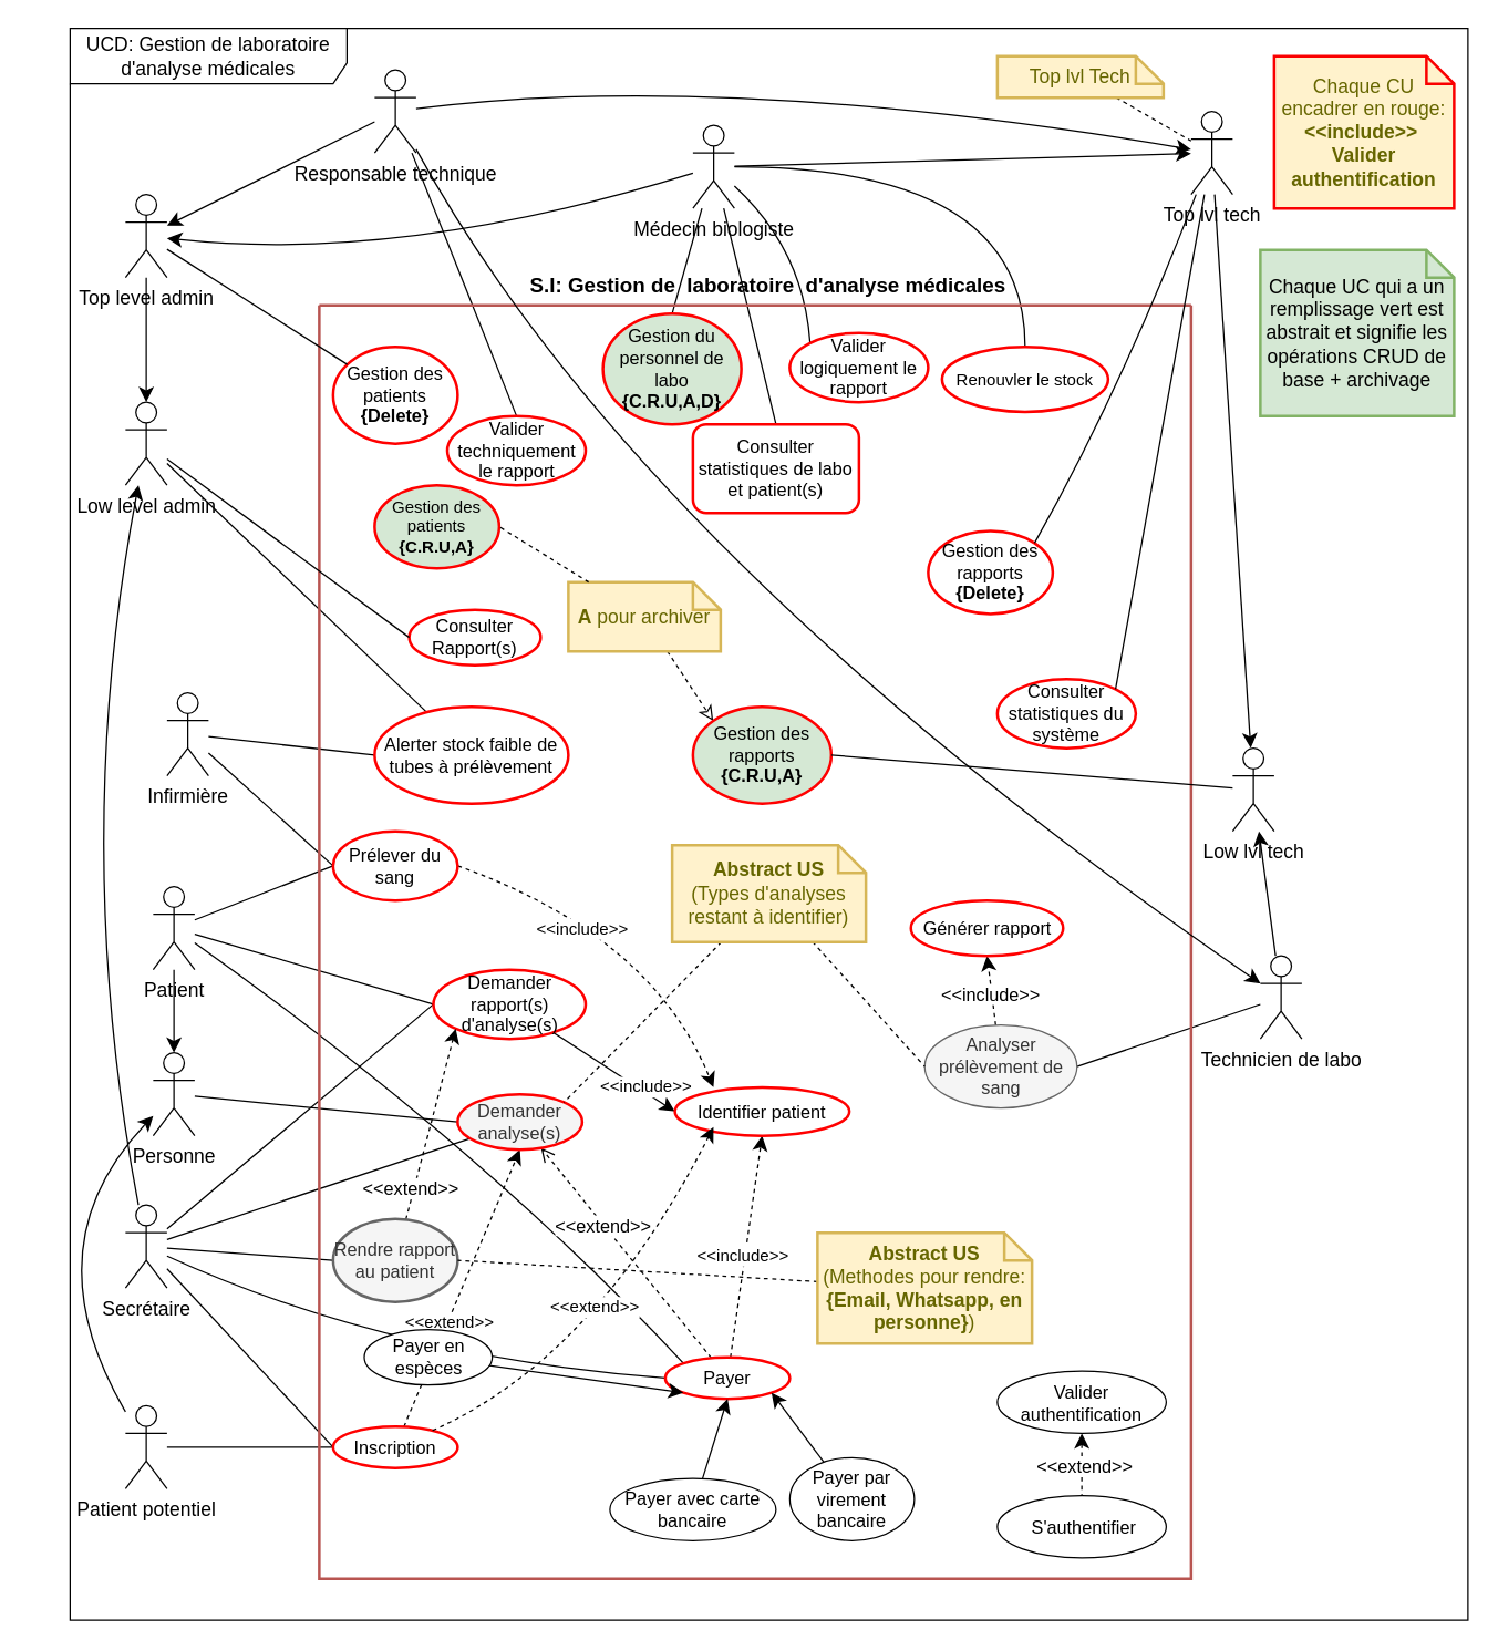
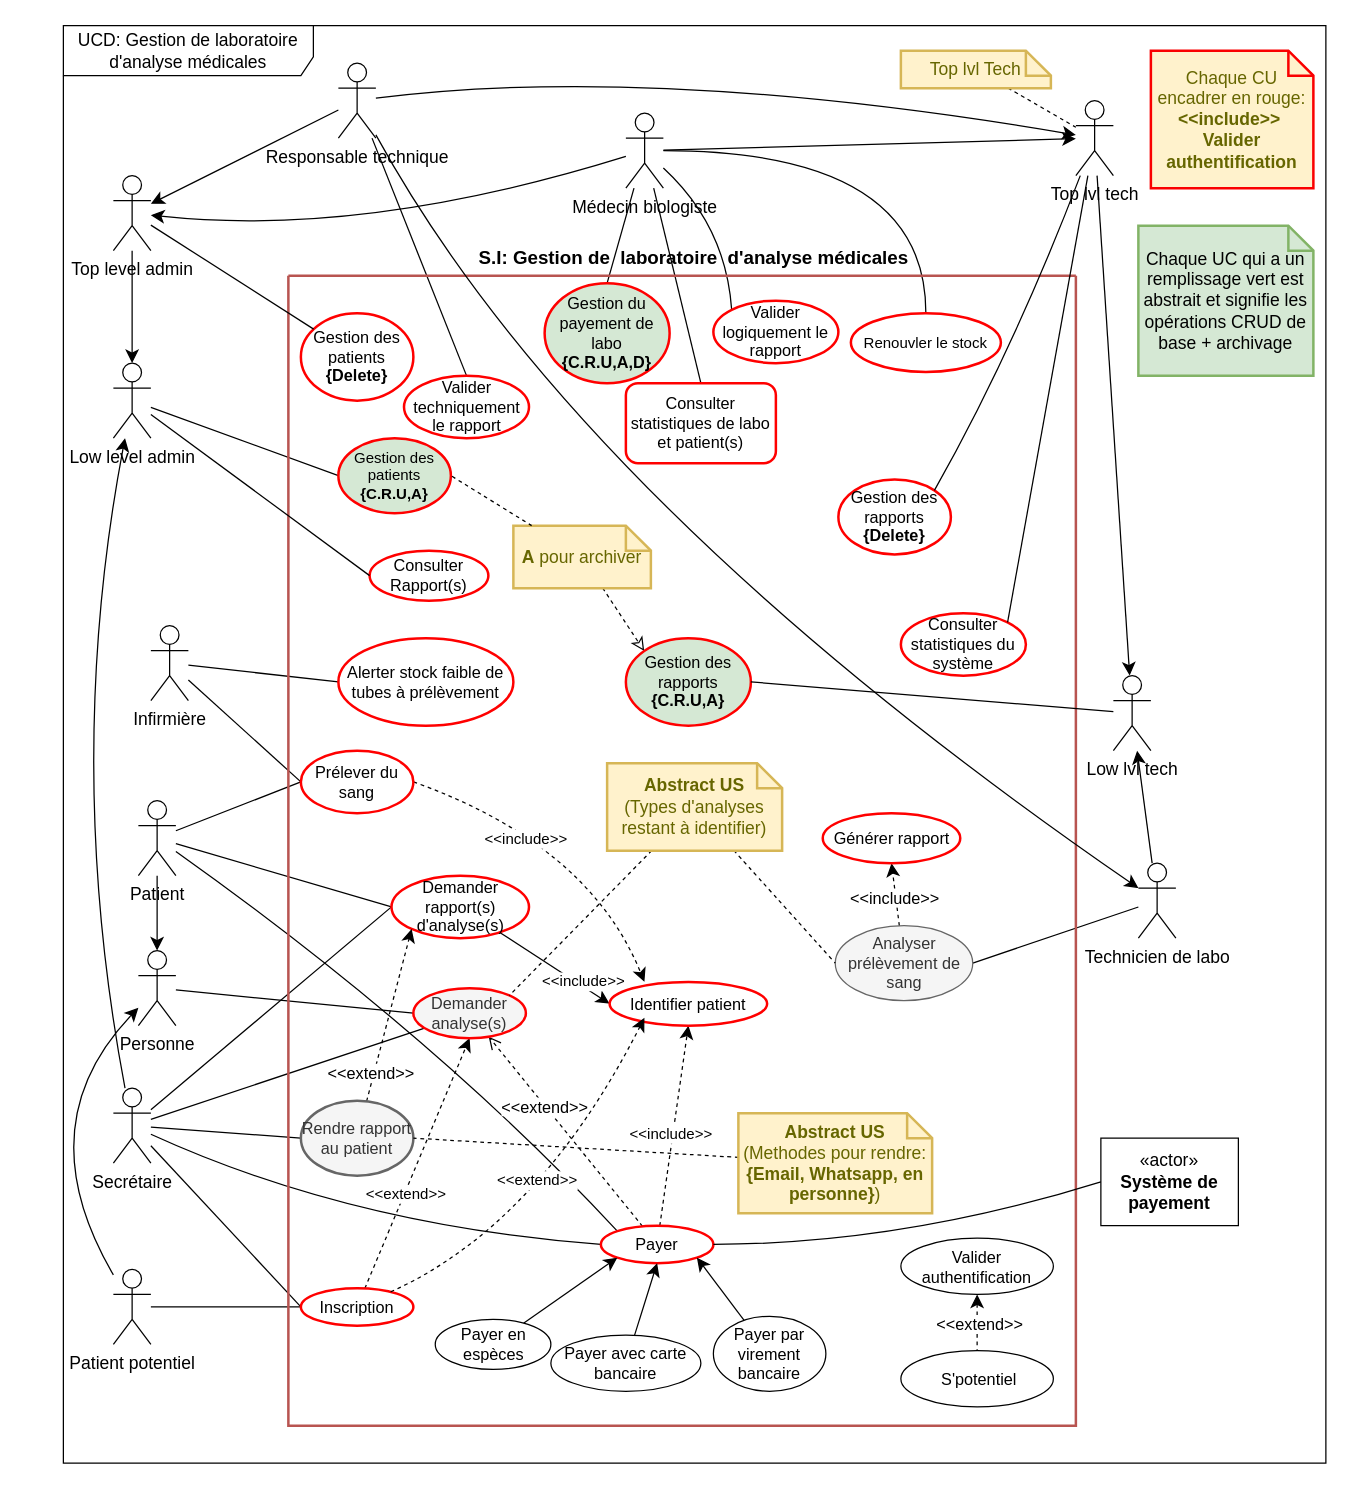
- <mxCell id="59" value="&lt;font style=&quot;font-size: 13px;&quot;&gt;Gestion du personnel de labo&lt;br&gt;&lt;b&gt;{C.R.U,A,D}&lt;/b&gt;&lt;/font&gt;" style="ellipse;whiteSpace=wrap;html=1;fillStyle=auto;fillColor=#d5e8d4;strokeColor=#ff0000;strokeWidth=2;" parent="38" vertex="1"><mxGeometry x="205" y="6" width="100" height="80" as="geometry" /></mxCell>
+ <mxCell id="59" value="&lt;font style=&quot;font-size: 13px;&quot;&gt;Gestion du payement de labo&lt;br&gt;&lt;b&gt;{C.R.U,A,D}&lt;/b&gt;&lt;/font&gt;" style="ellipse;whiteSpace=wrap;html=1;fillStyle=auto;fillColor=#d5e8d4;strokeColor=#ff0000;strokeWidth=2;" parent="38" vertex="1"><mxGeometry x="205" y="6" width="100" height="80" as="geometry" /></mxCell>
- <mxCell id="17" style="edgeStyle=none;curved=1;rounded=0;orthogonalLoop=1;jettySize=auto;html=1;fontSize=12;startSize=8;endSize=8;endArrow=none;endFill=0;" parent="1" source="97" target="67" edge="1"><mxGeometry relative="1" as="geometry" /></mxCell>
+ <mxCell id="17" style="edgeStyle=none;curved=1;rounded=0;orthogonalLoop=1;jettySize=auto;html=1;entryX=0;entryY=0.5;entryDx=0;entryDy=0;fontSize=12;startSize=8;endSize=8;endArrow=none;endFill=0;" parent="1" source="97" target="54" edge="1"><mxGeometry relative="1" as="geometry" /></mxCell>
+ <mxCell id="37" value="&lt;div&gt;&lt;font style=&quot;font-size: 14px;&quot;&gt;«actor»&lt;b style=&quot;&quot;&gt;&lt;br&gt;&lt;/b&gt;&lt;/font&gt;&lt;/div&gt;&lt;div&gt;&lt;b&gt;&lt;font style=&quot;font-size: 14px;&quot;&gt;Système de payement&lt;/font&gt;&lt;/b&gt;&lt;/div&gt;" style="html=1;whiteSpace=wrap;" parent="1" vertex="1"><mxGeometry x="880" y="910" width="110" height="70" as="geometry" /></mxCell>
- <mxCell id="48" value="&lt;font style=&quot;font-size: 13px;&quot;&gt;Payer en espèces&lt;/font&gt;" style="ellipse;whiteSpace=wrap;html=1;" parent="38" vertex="1"><mxGeometry x="32.5" y="740" width="92.5" height="40" as="geometry" /></mxCell>
+ <mxCell id="48" value="&lt;font style=&quot;font-size: 13px;&quot;&gt;Payer en espèces&lt;/font&gt;" style="ellipse;whiteSpace=wrap;html=1;" parent="38" vertex="1"><mxGeometry x="117.5" y="835" width="92.5" height="40" as="geometry" /></mxCell>
+ <mxCell id="95" value="" style="endArrow=none;html=1;rounded=0;fontSize=12;startSize=8;endSize=8;curved=1;entryX=0;entryY=0.5;entryDx=0;entryDy=0;exitX=1;exitY=0.5;exitDx=0;exitDy=0;" parent="1" source="46" target="37" edge="1"><mxGeometry width="50" height="50" relative="1" as="geometry"><mxPoint x="650" y="1055" as="sourcePoint" /><mxPoint x="730" y="520" as="targetPoint" /><Array as="points"><mxPoint x="720" y="995" /></Array></mxGeometry></mxCell>
- <mxCell id="87" value="&lt;font style=&quot;font-size: 13px;&quot;&gt;&amp;nbsp;S'authentifier&lt;/font&gt;" style="ellipse;whiteSpace=wrap;html=1;" parent="38" vertex="1"><mxGeometry x="490" y="860" width="122" height="45" as="geometry" /></mxCell>
+ <mxCell id="87" value="&lt;font style=&quot;font-size: 13px;&quot;&gt;&amp;nbsp;S'potentiel&lt;/font&gt;" style="ellipse;whiteSpace=wrap;html=1;" parent="38" vertex="1"><mxGeometry x="490" y="860" width="122" height="45" as="geometry" /></mxCell>
